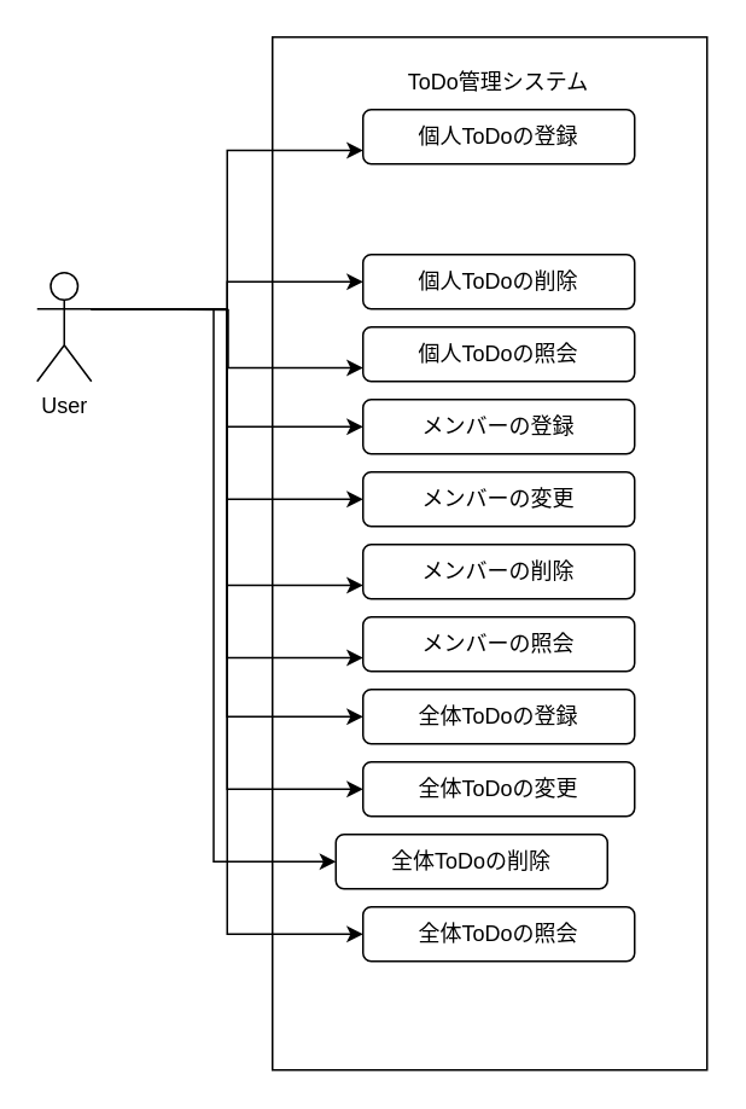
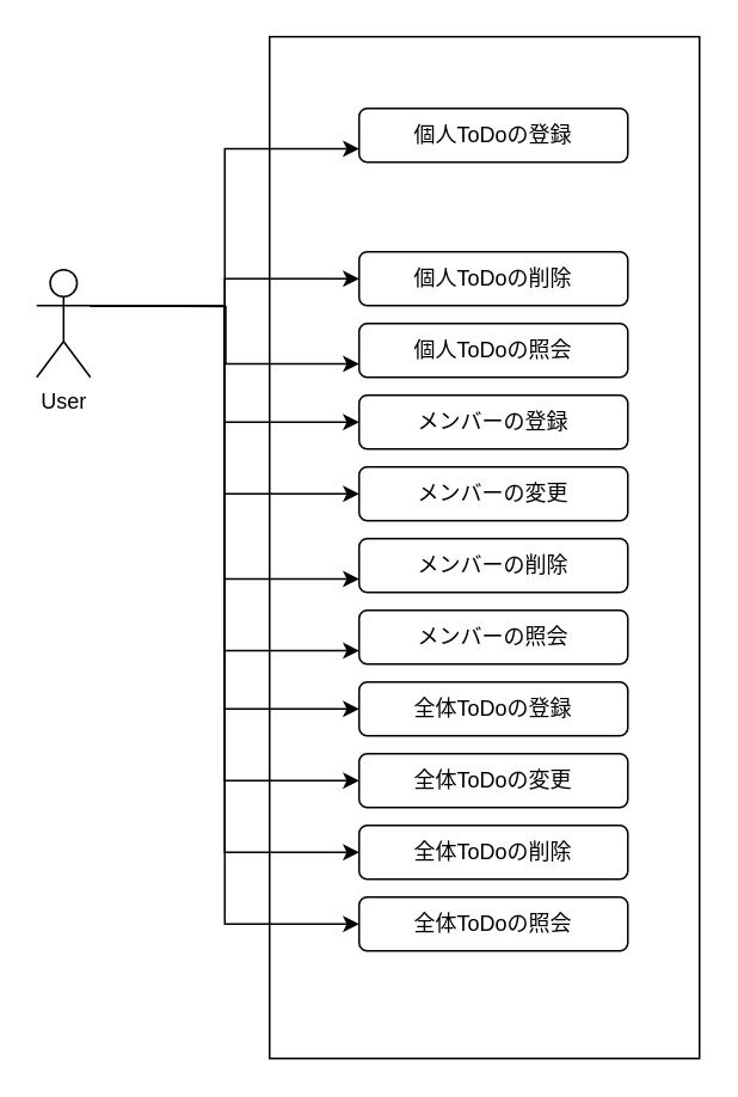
- <mxCell id="16" value="ToDo管理システム" style="text;strokeColor=none;align=center;fillColor=none;html=1;verticalAlign=middle;whiteSpace=wrap;rounded=0;" vertex="1" parent="1"><mxGeometry x="220" y="30" width="110" height="30" as="geometry" /></mxCell>
- <mxCell id="25" value="全体ToDoの削除" style="rounded=1;whiteSpace=wrap;html=1;" vertex="1" parent="1"><mxGeometry x="185" y="460" width="150" height="30" as="geometry" /></mxCell>
+ <mxCell id="25" value="全体ToDoの削除" style="rounded=1;whiteSpace=wrap;html=1;" vertex="1" parent="1"><mxGeometry x="200" y="460" width="150" height="30" as="geometry" /></mxCell>
